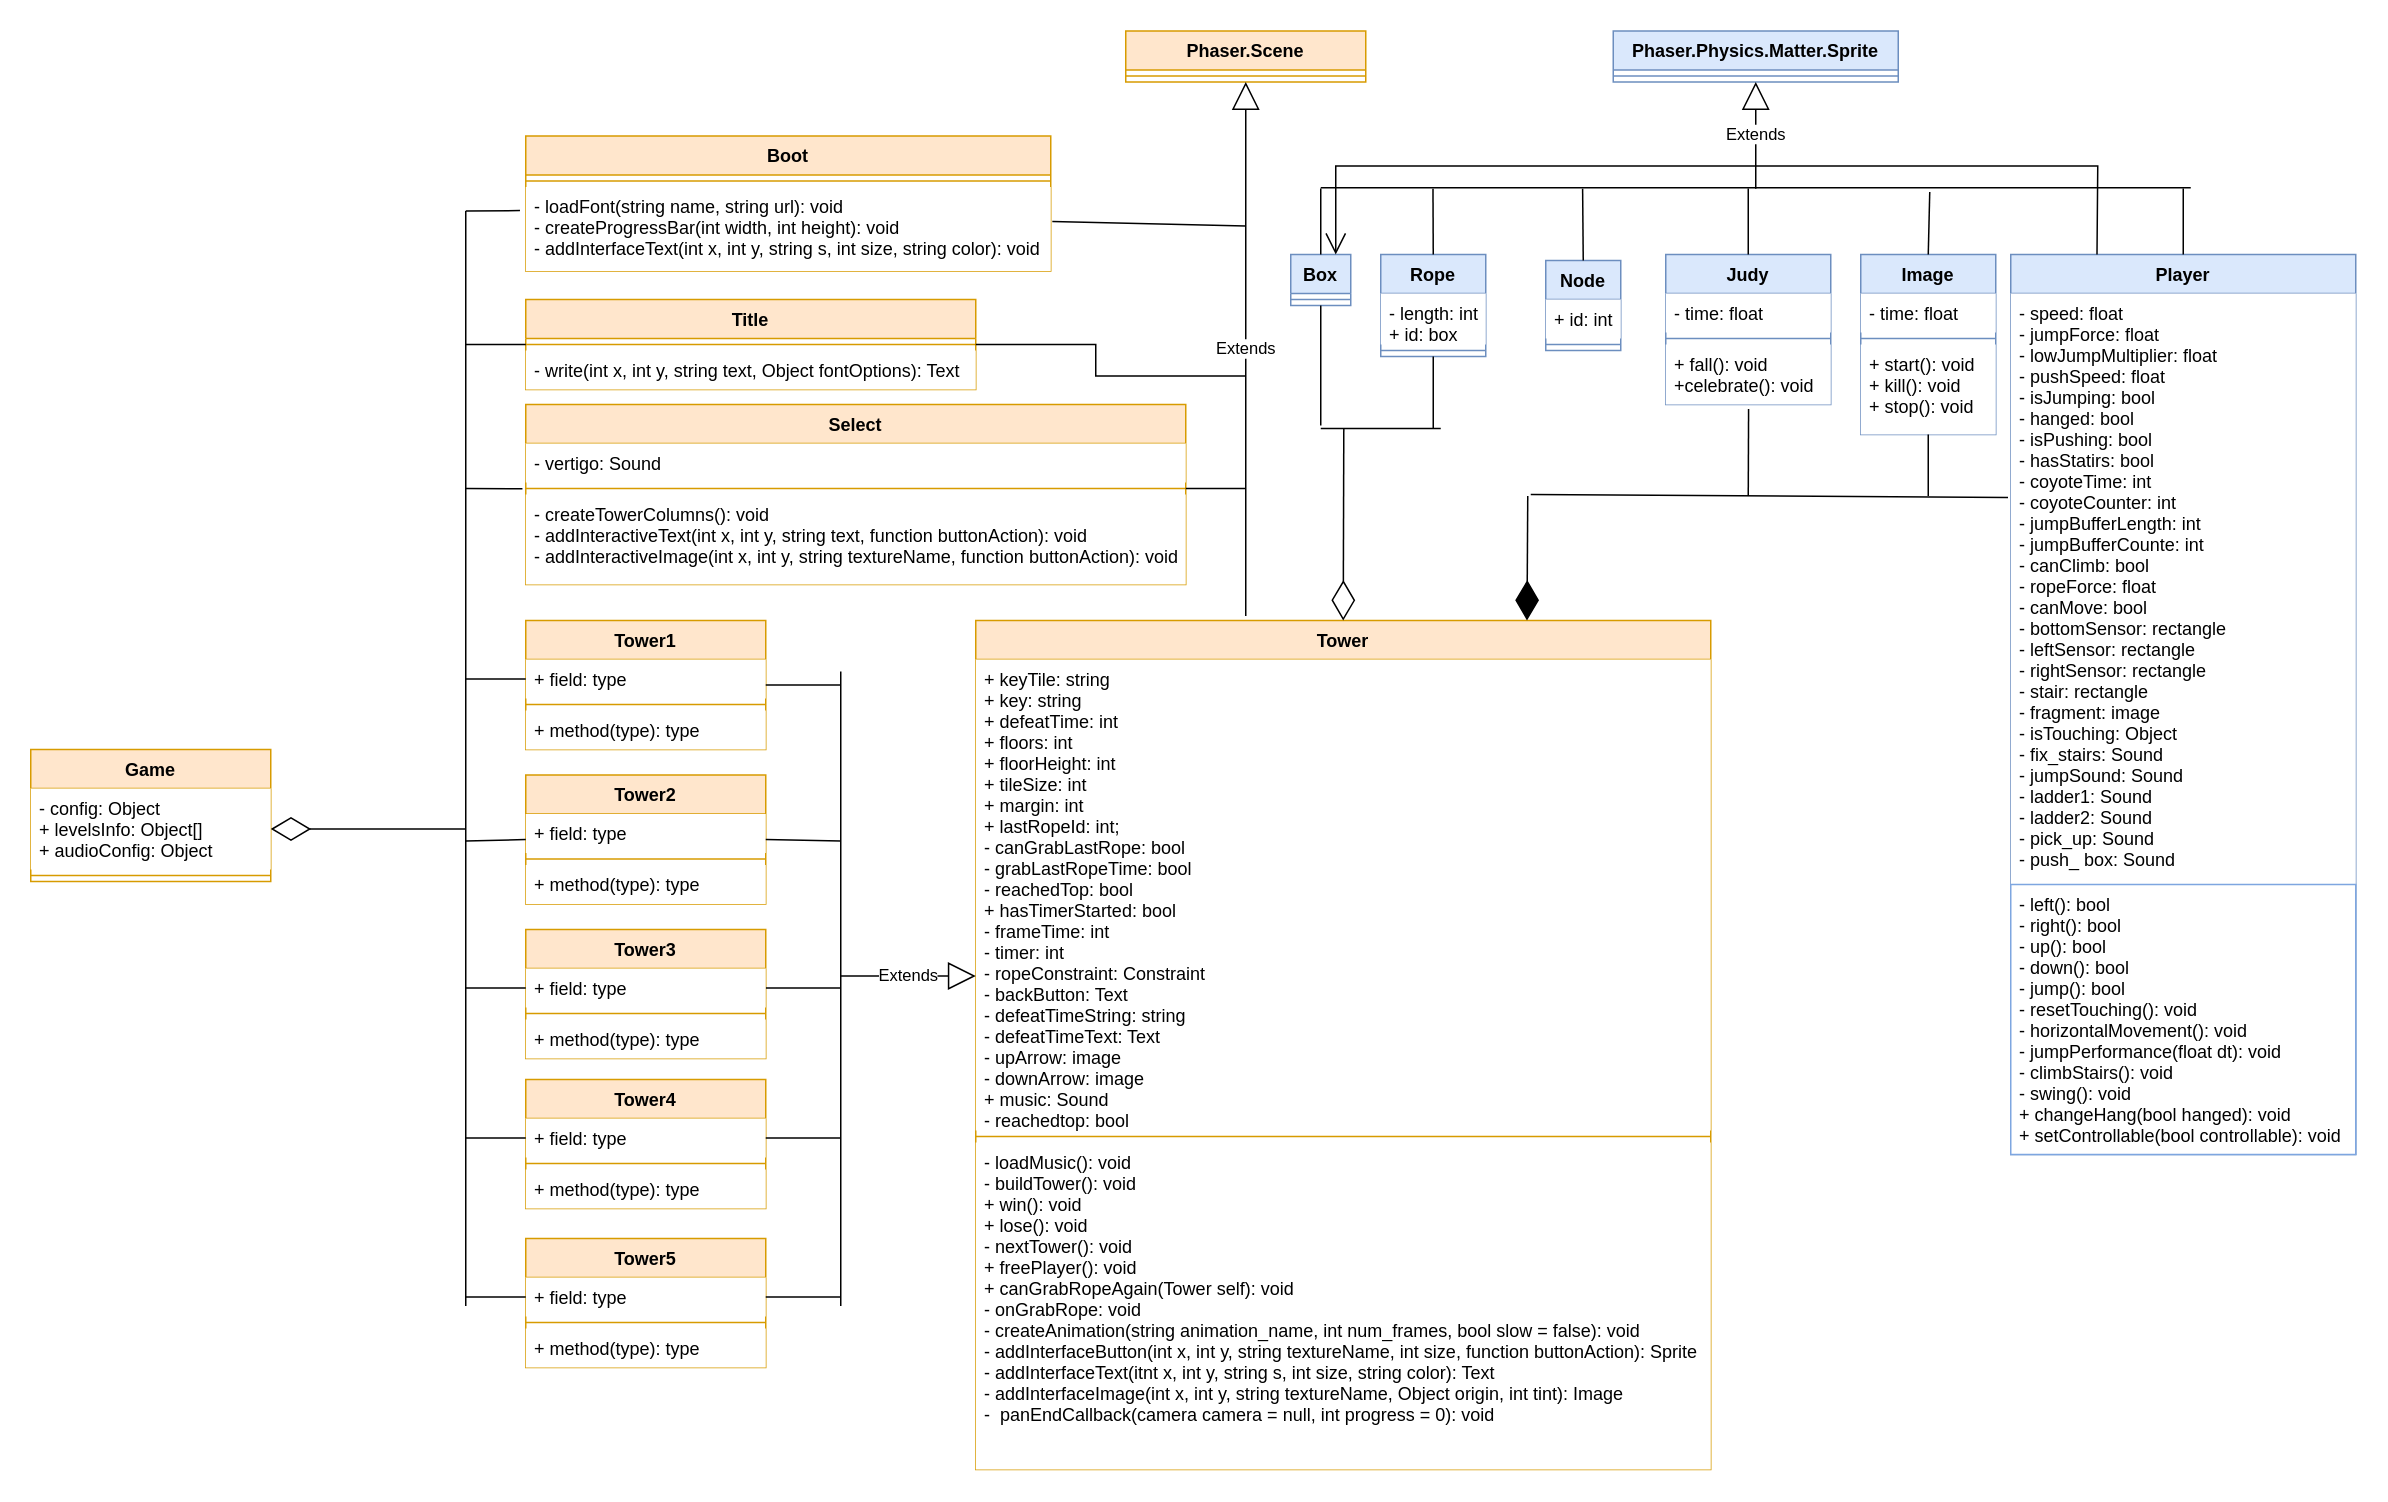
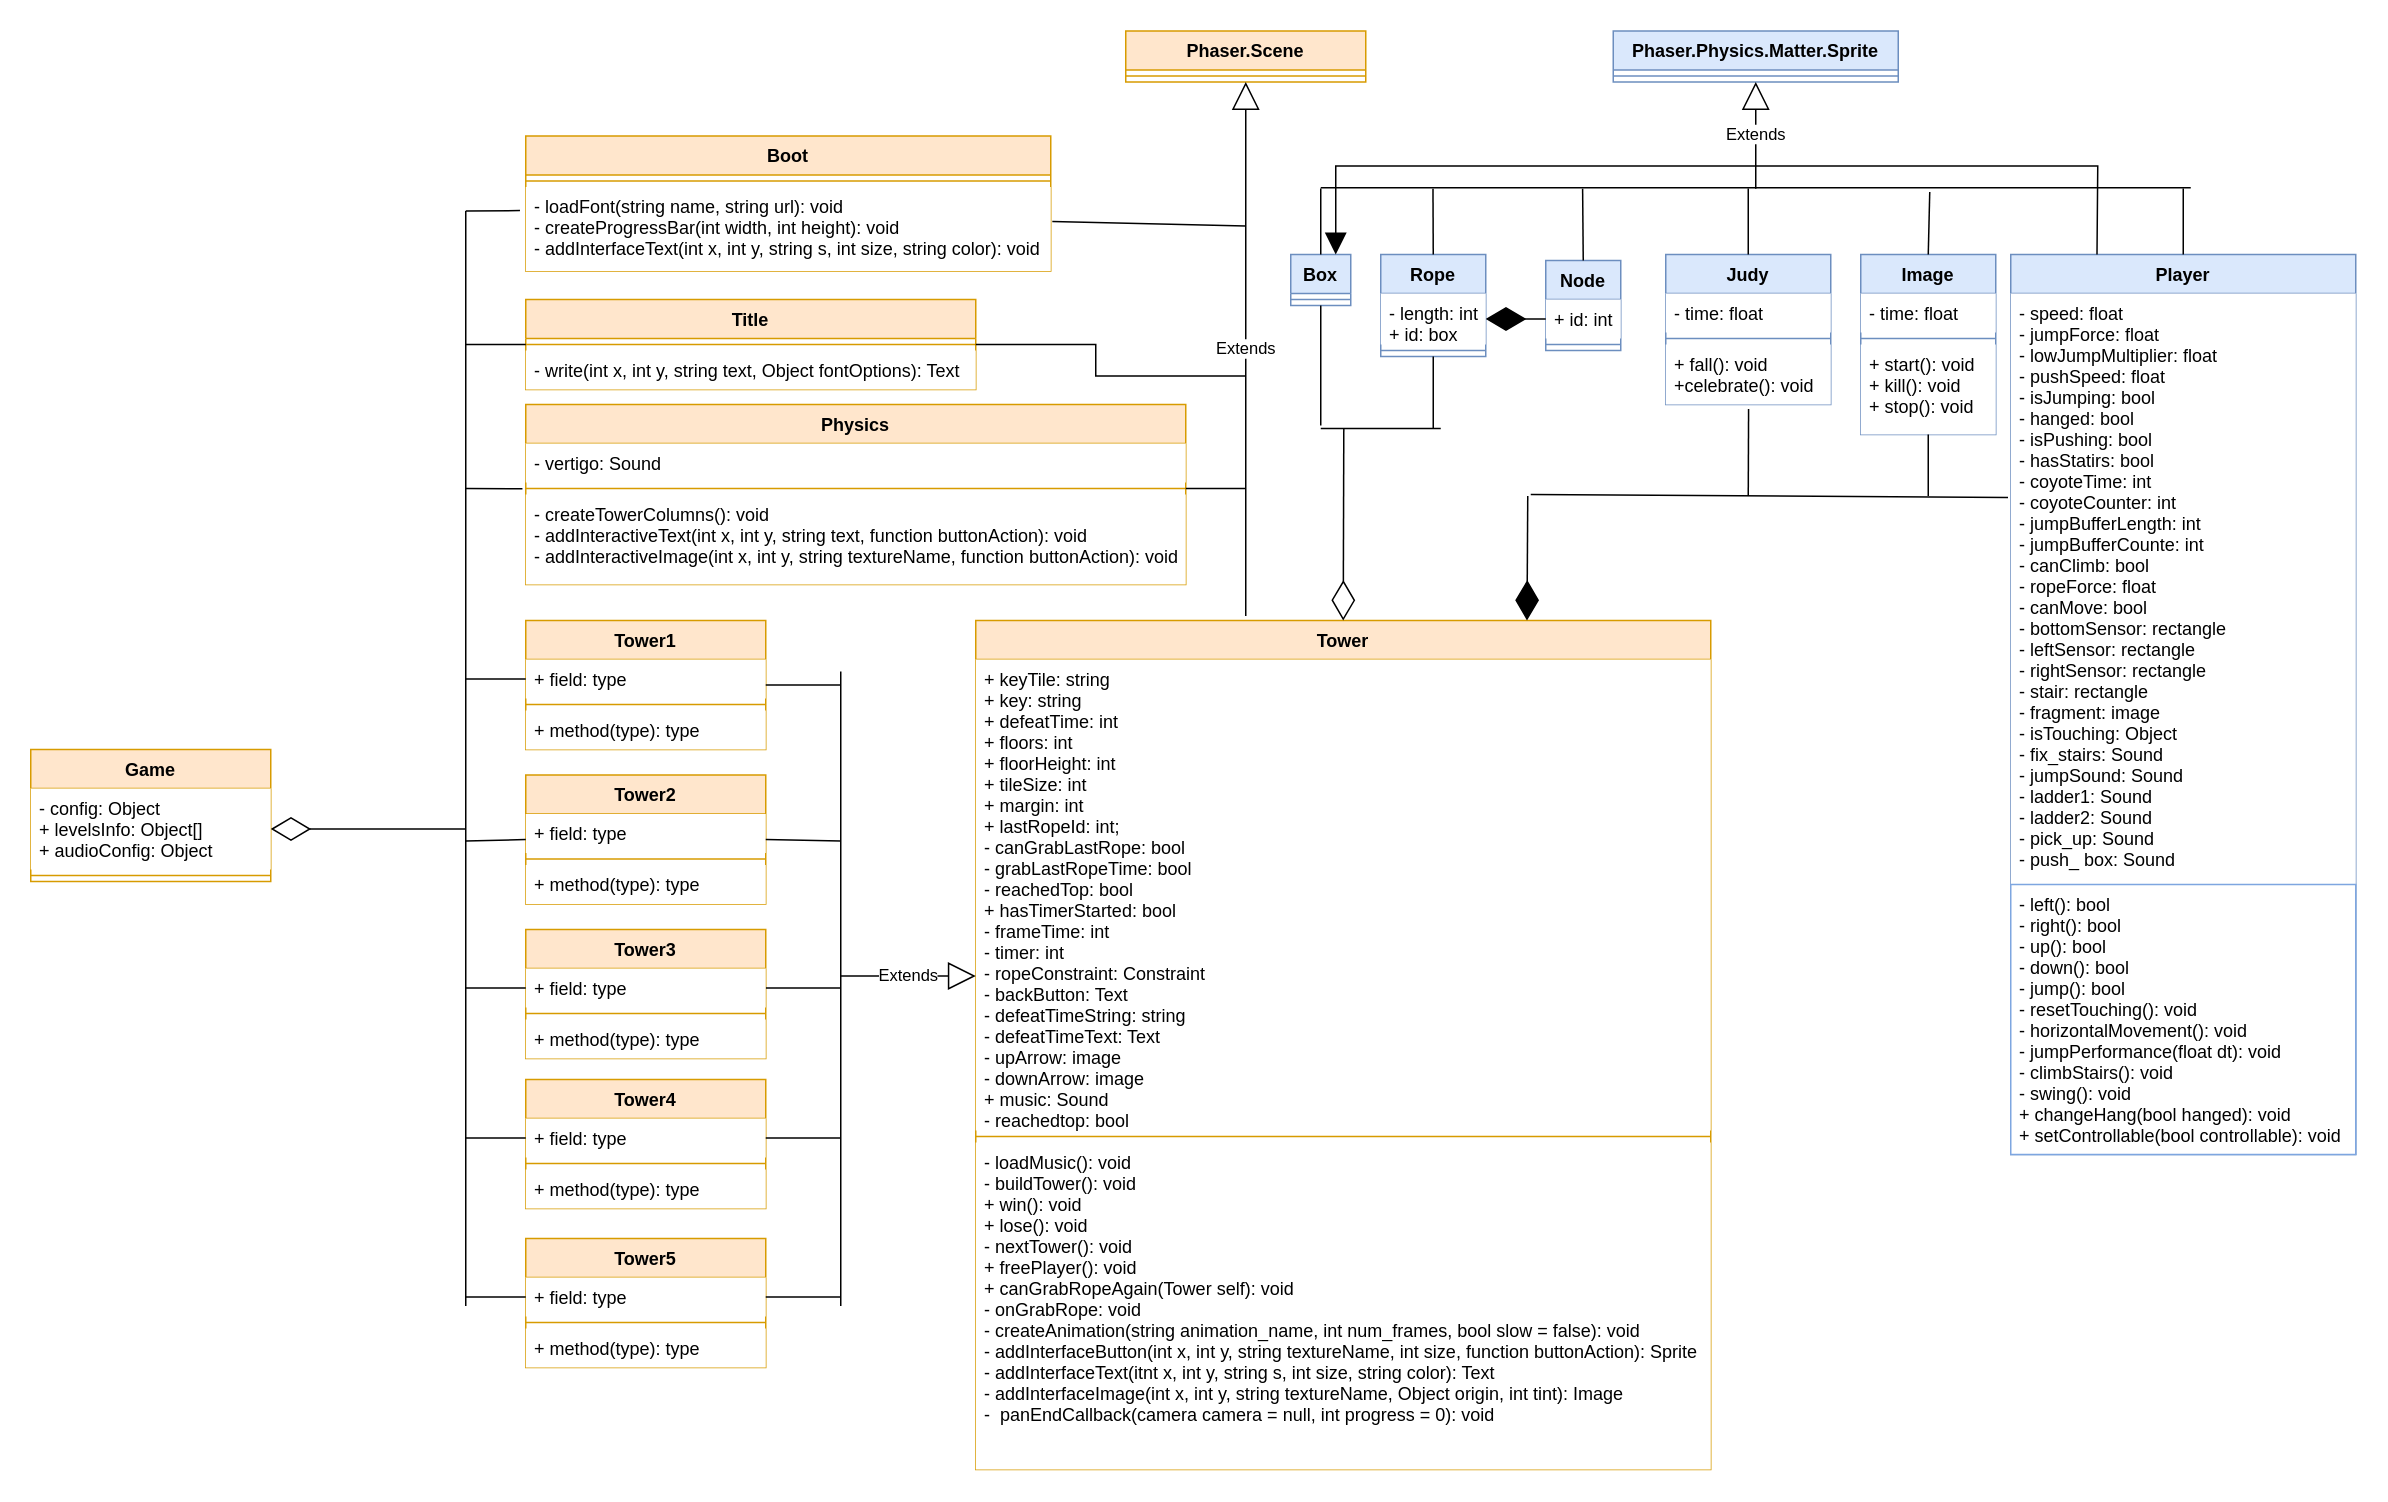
- <mxCell id="80" value="" style="endArrow=open;endFill=1;endSize=12;html=1;rounded=0;exitX=0.25;exitY=0;exitDx=0;exitDy=0;entryX=0.75;entryY=0;entryDx=0;entryDy=0;" parent="1" source="44" target="55" edge="1"><mxGeometry width="160" relative="1" as="geometry"><mxPoint x="1360" y="150" as="sourcePoint" /><mxPoint x="970" y="150" as="targetPoint" /><Array as="points"><mxPoint x="1398" y="110" /><mxPoint x="890" y="110" /></Array></mxGeometry></mxCell>
+ <mxCell id="80" value="" style="endArrow=block;endFill=1;endSize=12;html=1;rounded=0;exitX=0.25;exitY=0;exitDx=0;exitDy=0;entryX=0.75;entryY=0;entryDx=0;entryDy=0;" parent="1" source="44" target="55" edge="1"><mxGeometry width="160" relative="1" as="geometry"><mxPoint x="1360" y="150" as="sourcePoint" /><mxPoint x="970" y="150" as="targetPoint" /><Array as="points"><mxPoint x="1398" y="110" /><mxPoint x="890" y="110" /></Array></mxGeometry></mxCell>
+ <mxCell id="66" value="" style="endArrow=diamondThin;endFill=1;endSize=24;html=1;rounded=0;exitX=0;exitY=0.5;exitDx=0;exitDy=0;entryX=1;entryY=0.5;entryDx=0;entryDy=0;" parent="1" source="61" target="58" edge="1"><mxGeometry width="160" relative="1" as="geometry"><mxPoint x="880" y="332" as="sourcePoint" /><mxPoint x="1040" y="332" as="targetPoint" /></mxGeometry></mxCell>
- <mxCell id="11" value="Select" style="swimlane;fontStyle=1;align=center;verticalAlign=top;childLayout=stackLayout;horizontal=1;startSize=26;horizontalStack=0;resizeParent=1;resizeParentMax=0;resizeLast=0;collapsible=1;marginBottom=0;fillColor=#ffe6cc;strokeColor=#d79b00;" parent="1" vertex="1"><mxGeometry x="350" y="269" width="440" height="120" as="geometry" /></mxCell>
+ <mxCell id="11" value="Physics" style="swimlane;fontStyle=1;align=center;verticalAlign=top;childLayout=stackLayout;horizontal=1;startSize=26;horizontalStack=0;resizeParent=1;resizeParentMax=0;resizeLast=0;collapsible=1;marginBottom=0;fillColor=#ffe6cc;strokeColor=#d79b00;" parent="1" vertex="1"><mxGeometry x="350" y="269" width="440" height="120" as="geometry" /></mxCell>
